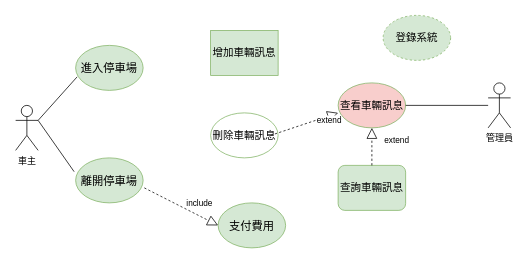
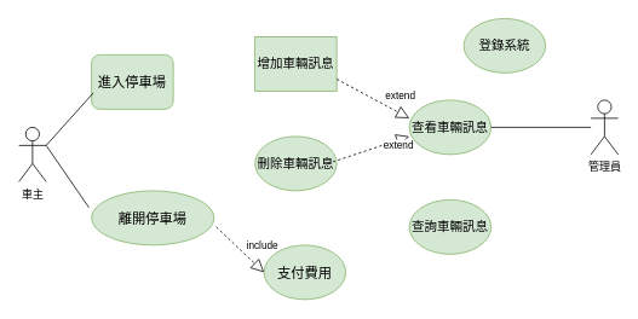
- <mxCell id="21" value="登錄系統&lt;br&gt;" style="ellipse;whiteSpace=wrap;html=1;fontSize=14;labelBackgroundColor=none;fillColor=#d5e8d4;strokeColor=#82b366;dashed=1;" parent="1" vertex="1"><mxGeometry x="510" y="20" width="90" height="60" as="geometry" /></mxCell>
+ <mxCell id="21" value="登錄系統&lt;br&gt;" style="ellipse;whiteSpace=wrap;html=1;fontSize=14;labelBackgroundColor=none;fillColor=#d5e8d4;strokeColor=#82b366;" parent="1" vertex="1"><mxGeometry x="510" y="20" width="90" height="60" as="geometry" /></mxCell>
- <mxCell id="3" value="進入停車場" style="ellipse;whiteSpace=wrap;html=1;fontSize=15;labelBackgroundColor=none;fillColor=#d5e8d4;strokeColor=#82b366;" parent="1" vertex="1"><mxGeometry x="100" y="60" width="90" height="60" as="geometry" /></mxCell>
+ <mxCell id="3" value="進入停車場" style="whiteSpace=wrap;html=1;fontSize=15;labelBackgroundColor=none;fillColor=#d5e8d4;strokeColor=#82b366;rounded=1;" parent="1" vertex="1"><mxGeometry x="100" y="60" width="90" height="60" as="geometry" /></mxCell>
+ <mxCell id="13" value="" style="endArrow=block;dashed=1;endFill=0;endSize=12;html=1;rounded=0;exitX=1;exitY=0.78;exitDx=0;exitDy=0;entryX=0;entryY=0.333;entryDx=0;entryDy=0;exitPerimeter=0;entryPerimeter=0;" parent="1" source="10" target="11" edge="1"><mxGeometry width="160" relative="1" as="geometry"><mxPoint x="200" y="100" as="sourcePoint" /><mxPoint x="290" y="80" as="targetPoint" /></mxGeometry></mxCell>
+ <mxCell id="14" value="extend" style="edgeLabel;html=1;align=center;verticalAlign=middle;resizable=0;points=[];" parent="13" connectable="0" vertex="1"><mxGeometry x="0.056" y="-3" relative="1" as="geometry"><mxPoint x="29" y="-8" as="offset" /></mxGeometry></mxCell>
- <mxCell id="11" value="查看車輛訊息" style="ellipse;whiteSpace=wrap;html=1;fontSize=14;labelBackgroundColor=none;fillColor=#f8cecc;strokeColor=#82b366;" parent="1" vertex="1"><mxGeometry x="450" y="110" width="90" height="60" as="geometry" /></mxCell>
+ <mxCell id="11" value="查看車輛訊息" style="ellipse;whiteSpace=wrap;html=1;fontSize=14;labelBackgroundColor=none;fillColor=#d5e8d4;strokeColor=#82b366;" parent="1" vertex="1"><mxGeometry x="450" y="110" width="90" height="60" as="geometry" /></mxCell>
- <mxCell id="12" value="刪除車輛訊息" style="ellipse;whiteSpace=wrap;html=1;fontSize=14;labelBackgroundColor=none;fillColor=#ffffff;strokeColor=#82b366;" parent="1" vertex="1"><mxGeometry x="280" y="150" width="90" height="60" as="geometry" /></mxCell>
+ <mxCell id="12" value="刪除車輛訊息" style="ellipse;whiteSpace=wrap;html=1;fontSize=14;labelBackgroundColor=none;fillColor=#d5e8d4;strokeColor=#82b366;" parent="1" vertex="1"><mxGeometry x="280" y="150" width="90" height="60" as="geometry" /></mxCell>
- <mxCell id="18" value="" style="endArrow=block;dashed=1;endFill=0;endSize=12;html=1;rounded=0;exitX=0.5;exitY=0;exitDx=0;exitDy=0;entryX=0.5;entryY=1;entryDx=0;entryDy=0;" parent="1" source="17" target="11" edge="1"><mxGeometry width="160" relative="1" as="geometry"><mxPoint x="370" y="190" as="sourcePoint" /><mxPoint x="460" y="160" as="targetPoint" /></mxGeometry></mxCell>
- <mxCell id="19" value="extend" style="edgeLabel;html=1;align=center;verticalAlign=middle;resizable=0;points=[];" parent="18" connectable="0" vertex="1"><mxGeometry x="0.056" y="-3" relative="1" as="geometry"><mxPoint x="29" y="-8" as="offset" /></mxGeometry></mxCell>
- <mxCell id="4" value="離開停車場" style="ellipse;whiteSpace=wrap;html=1;fillColor=#d5e8d4;strokeColor=#82b366;fontSize=15;" parent="1" vertex="1"><mxGeometry x="100" y="210" width="90" height="60" as="geometry" /></mxCell>
+ <mxCell id="4" value="離開停車場" style="ellipse;whiteSpace=wrap;html=1;fillColor=#d5e8d4;strokeColor=#82b366;fontSize=15;" parent="1" vertex="1"><mxGeometry x="100" y="210" width="135" height="60" as="geometry" /></mxCell>
- <mxCell id="17" value="查詢車輛訊息" style="whiteSpace=wrap;html=1;fontSize=14;labelBackgroundColor=none;fillColor=#d5e8d4;strokeColor=#82b366;rounded=1;" parent="1" vertex="1"><mxGeometry x="450" y="220" width="90" height="60" as="geometry" /></mxCell>
+ <mxCell id="17" value="查詢車輛訊息" style="ellipse;whiteSpace=wrap;html=1;fontSize=14;labelBackgroundColor=none;fillColor=#d5e8d4;strokeColor=#82b366;" parent="1" vertex="1"><mxGeometry x="450" y="220" width="90" height="60" as="geometry" /></mxCell>
